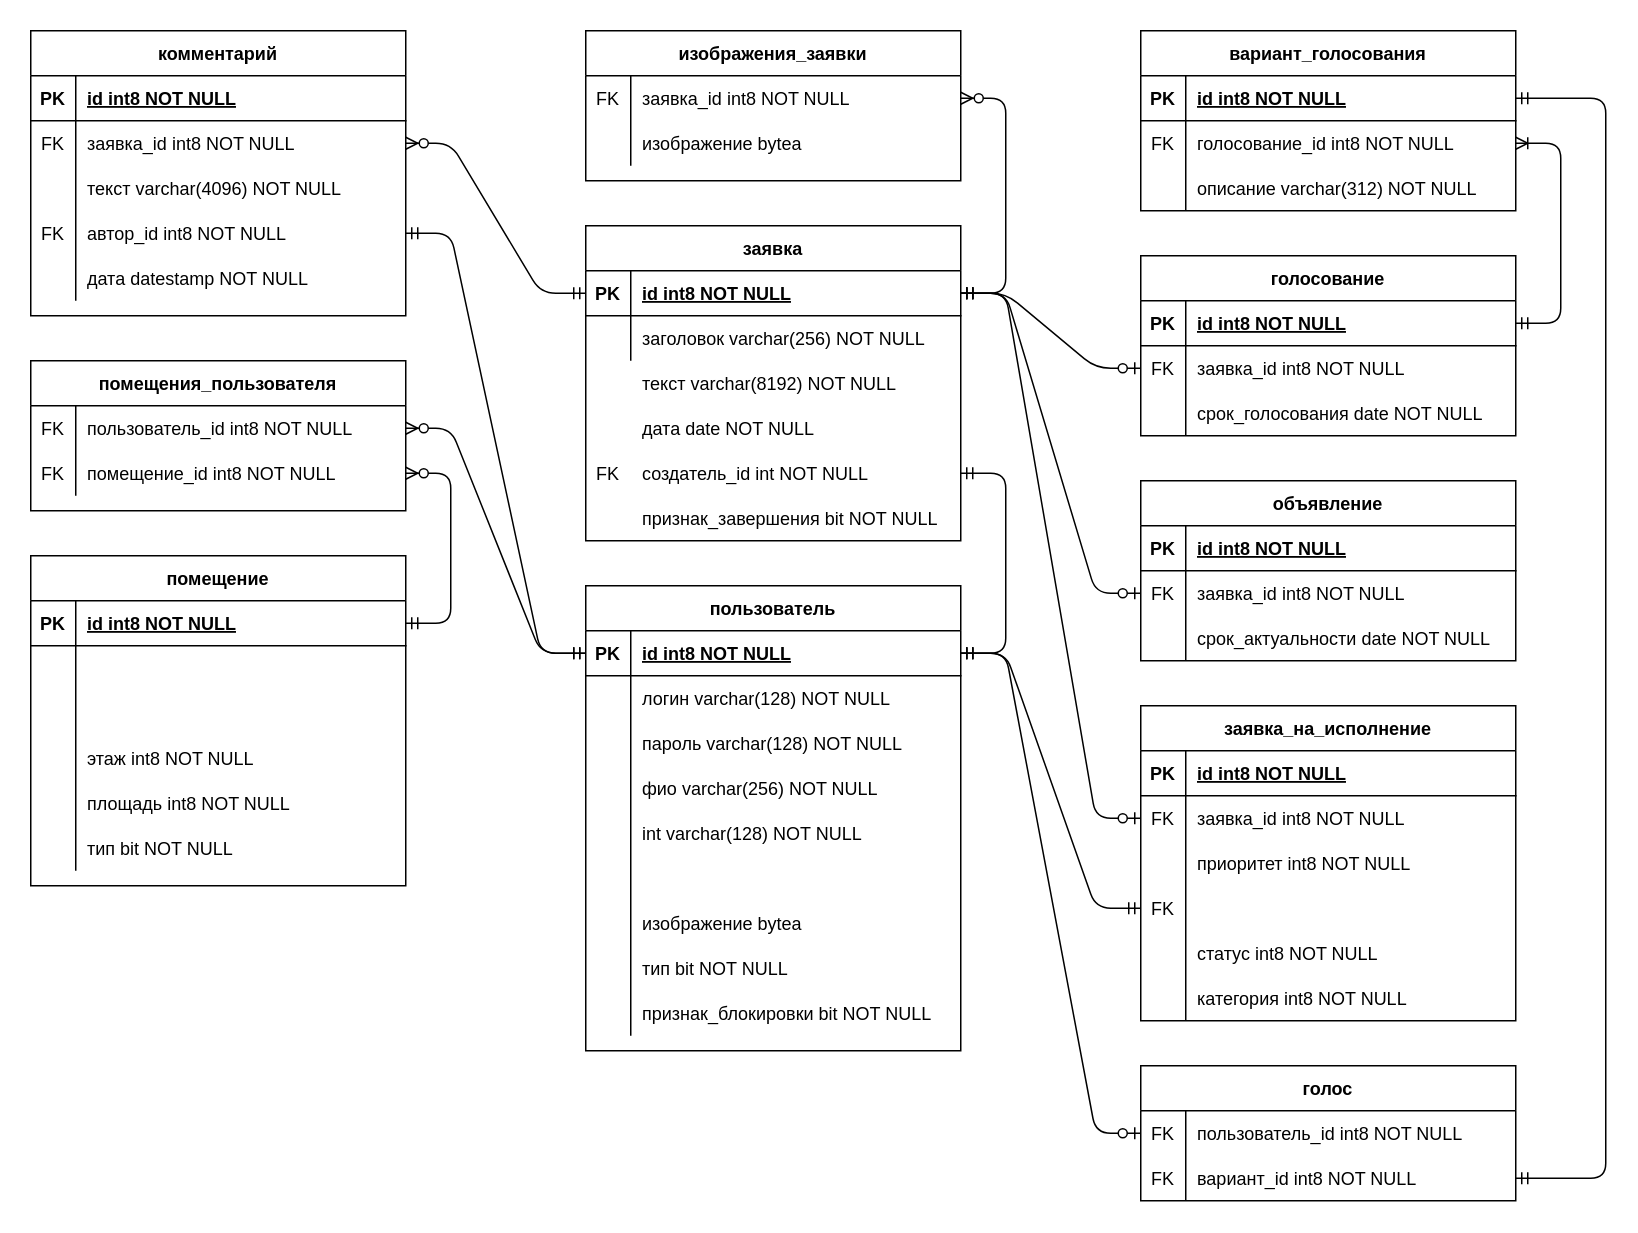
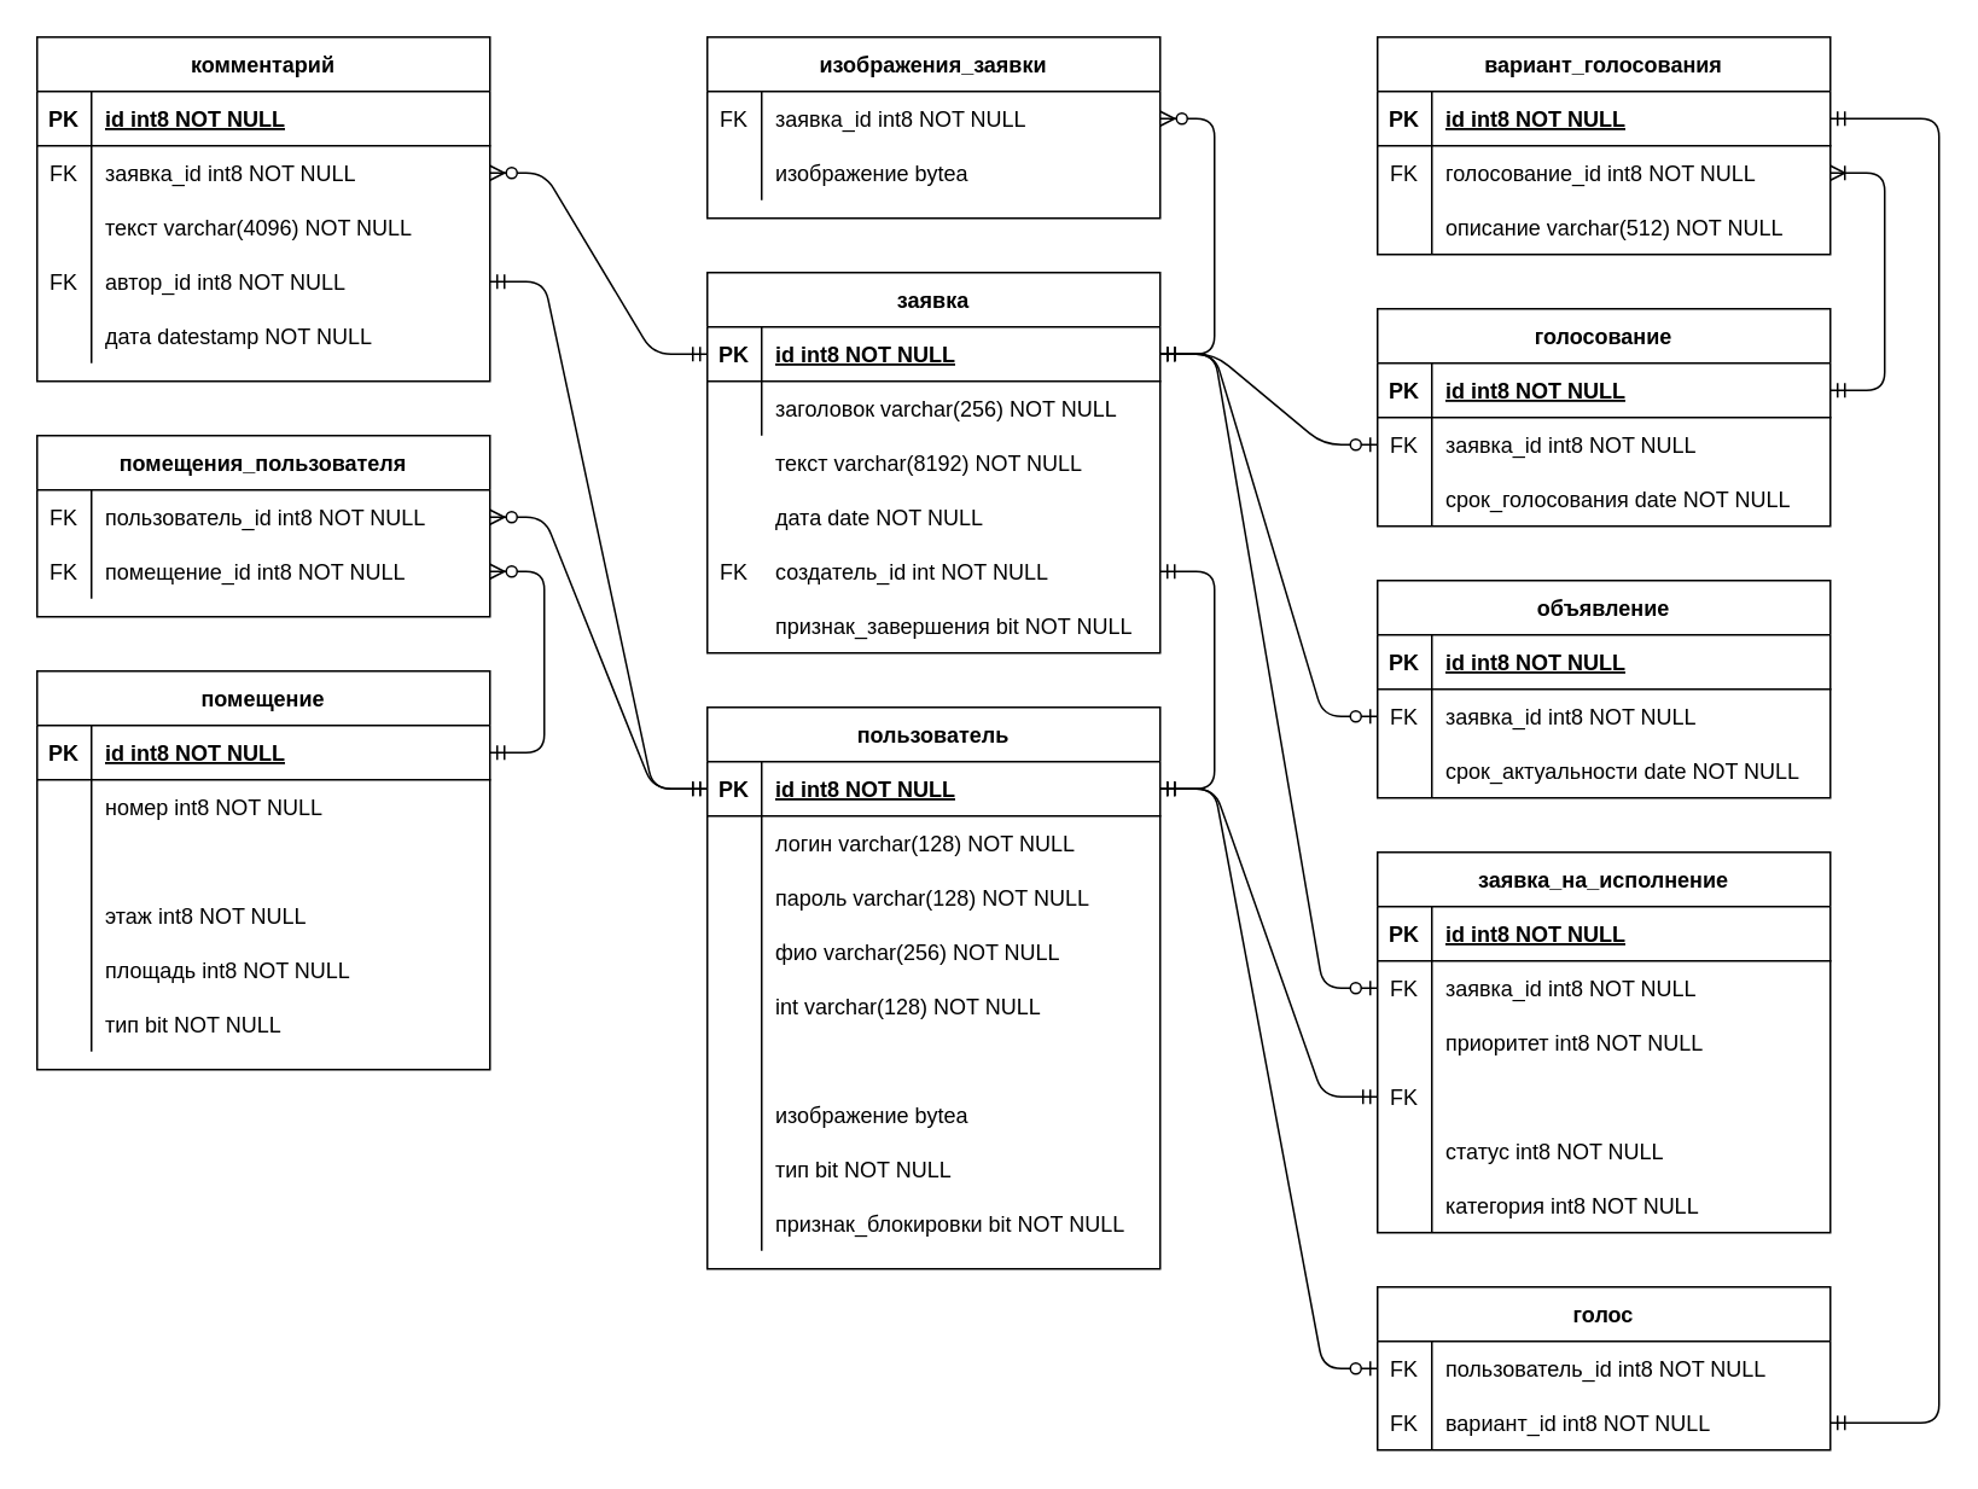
- <mxCell id="153" value="описание varchar(312) NOT NULL" style="shape=partialRectangle;overflow=hidden;connectable=0;fillColor=none;top=0;left=0;bottom=0;right=0;align=left;spacingLeft=6;" parent="151" vertex="1"><mxGeometry x="30" width="220" height="30" as="geometry"><mxRectangle width="220" height="30" as="alternateBounds" /></mxGeometry></mxCell>
+ <mxCell id="153" value="описание varchar(512) NOT NULL" style="shape=partialRectangle;overflow=hidden;connectable=0;fillColor=none;top=0;left=0;bottom=0;right=0;align=left;spacingLeft=6;" parent="151" vertex="1"><mxGeometry x="30" width="220" height="30" as="geometry"><mxRectangle width="220" height="30" as="alternateBounds" /></mxGeometry></mxCell>
+ <mxCell id="35" value="номер int8 NOT NULL" style="shape=partialRectangle;overflow=hidden;connectable=0;fillColor=none;top=0;left=0;bottom=0;right=0;align=left;spacingLeft=6;" parent="33" vertex="1"><mxGeometry x="30" width="220" height="30" as="geometry"><mxRectangle width="220" height="30" as="alternateBounds" /></mxGeometry></mxCell>
